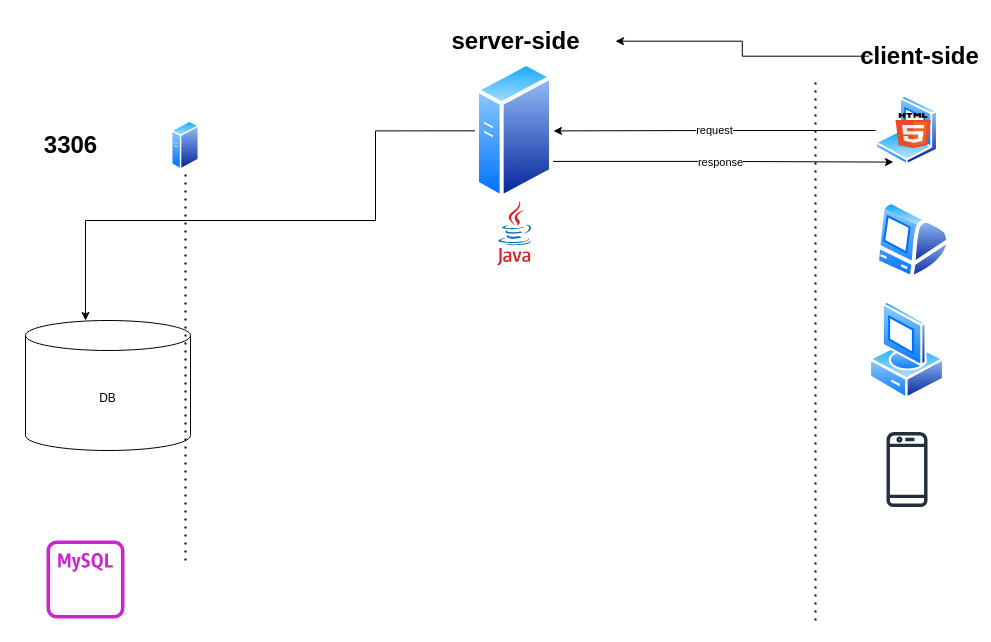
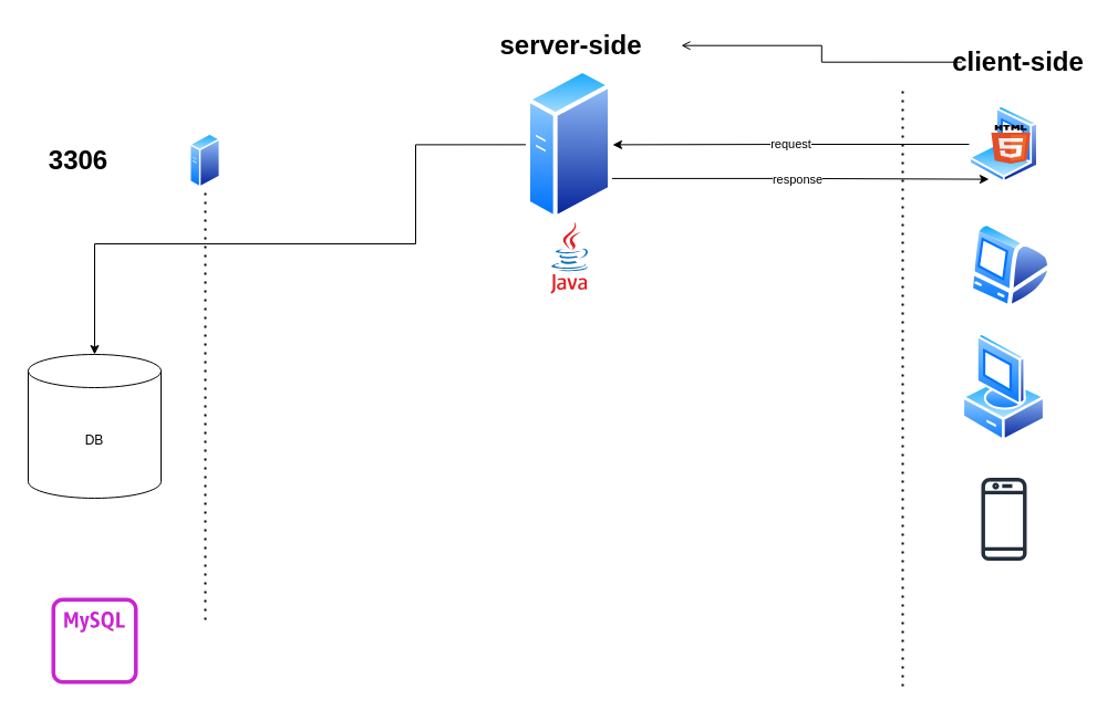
- <mxCell id="18" style="edgeStyle=orthogonalEdgeStyle;rounded=0;orthogonalLoop=1;jettySize=auto;html=1;exitX=0;exitY=0.5;exitDx=0;exitDy=0;" edge="1" parent="1" source="19" target="20"><mxGeometry relative="1" as="geometry" /></mxCell>
+ <mxCell id="18" style="edgeStyle=orthogonalEdgeStyle;rounded=0;orthogonalLoop=1;jettySize=auto;html=1;exitX=0;exitY=0.5;exitDx=0;exitDy=0;endArrow=open;" edge="1" parent="1" source="19" target="20"><mxGeometry relative="1" as="geometry" /></mxCell>
- <mxCell id="2" value="DB" style="shape=cylinder3;whiteSpace=wrap;html=1;boundedLbl=1;backgroundOutline=1;size=15;" parent="1" vertex="1"><mxGeometry x="25" y="320" width="165" height="130" as="geometry" /></mxCell>
+ <mxCell id="2" value="DB" style="shape=cylinder3;whiteSpace=wrap;html=1;boundedLbl=1;backgroundOutline=1;size=15;" parent="1" vertex="1"><mxGeometry x="25" y="320" width="120" height="130" as="geometry" /></mxCell>
